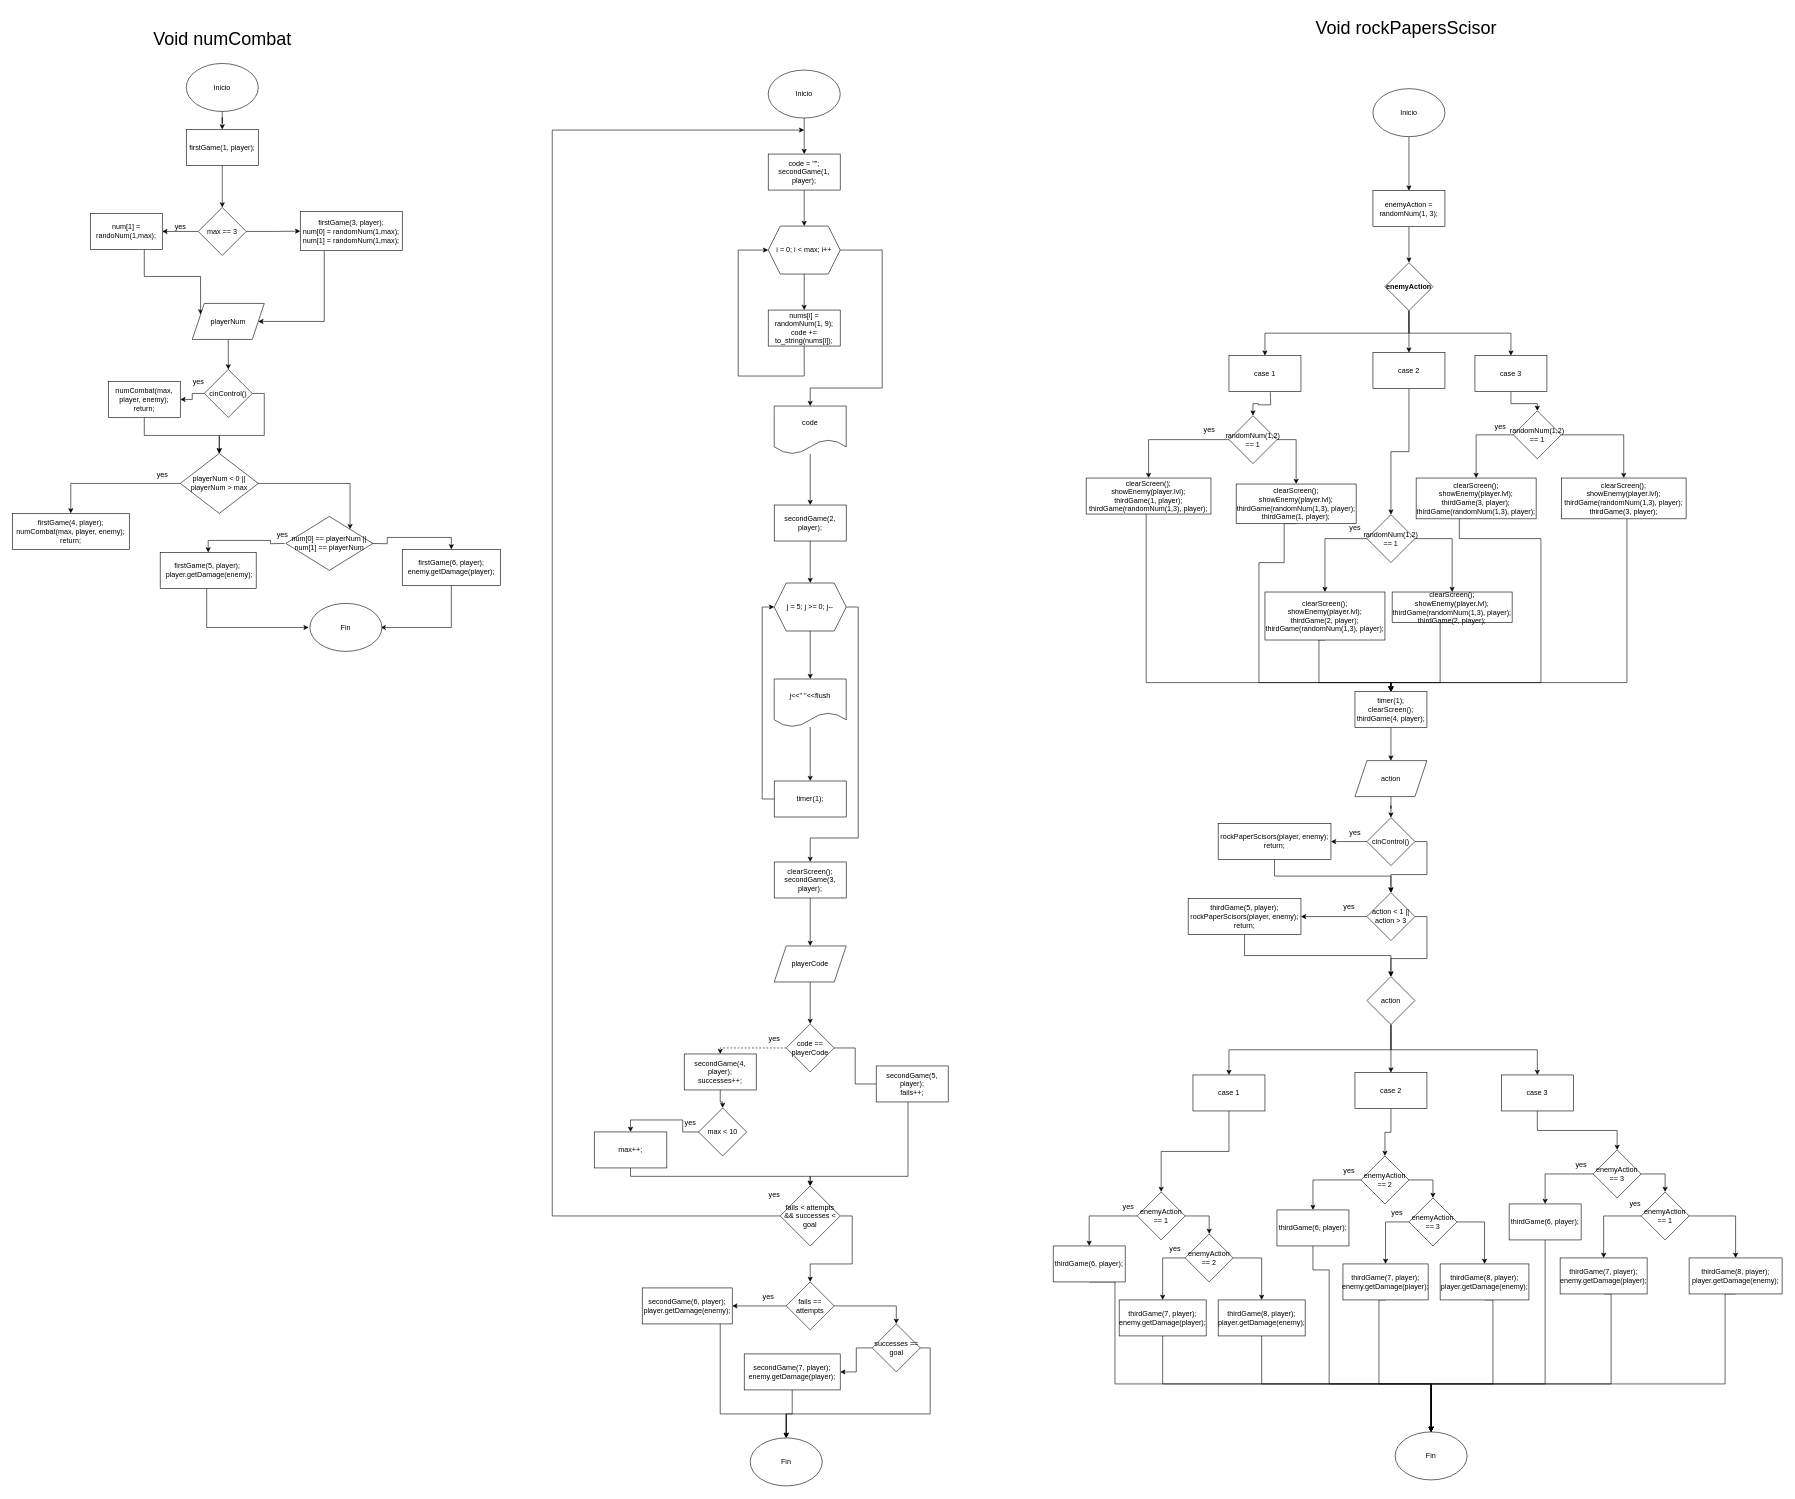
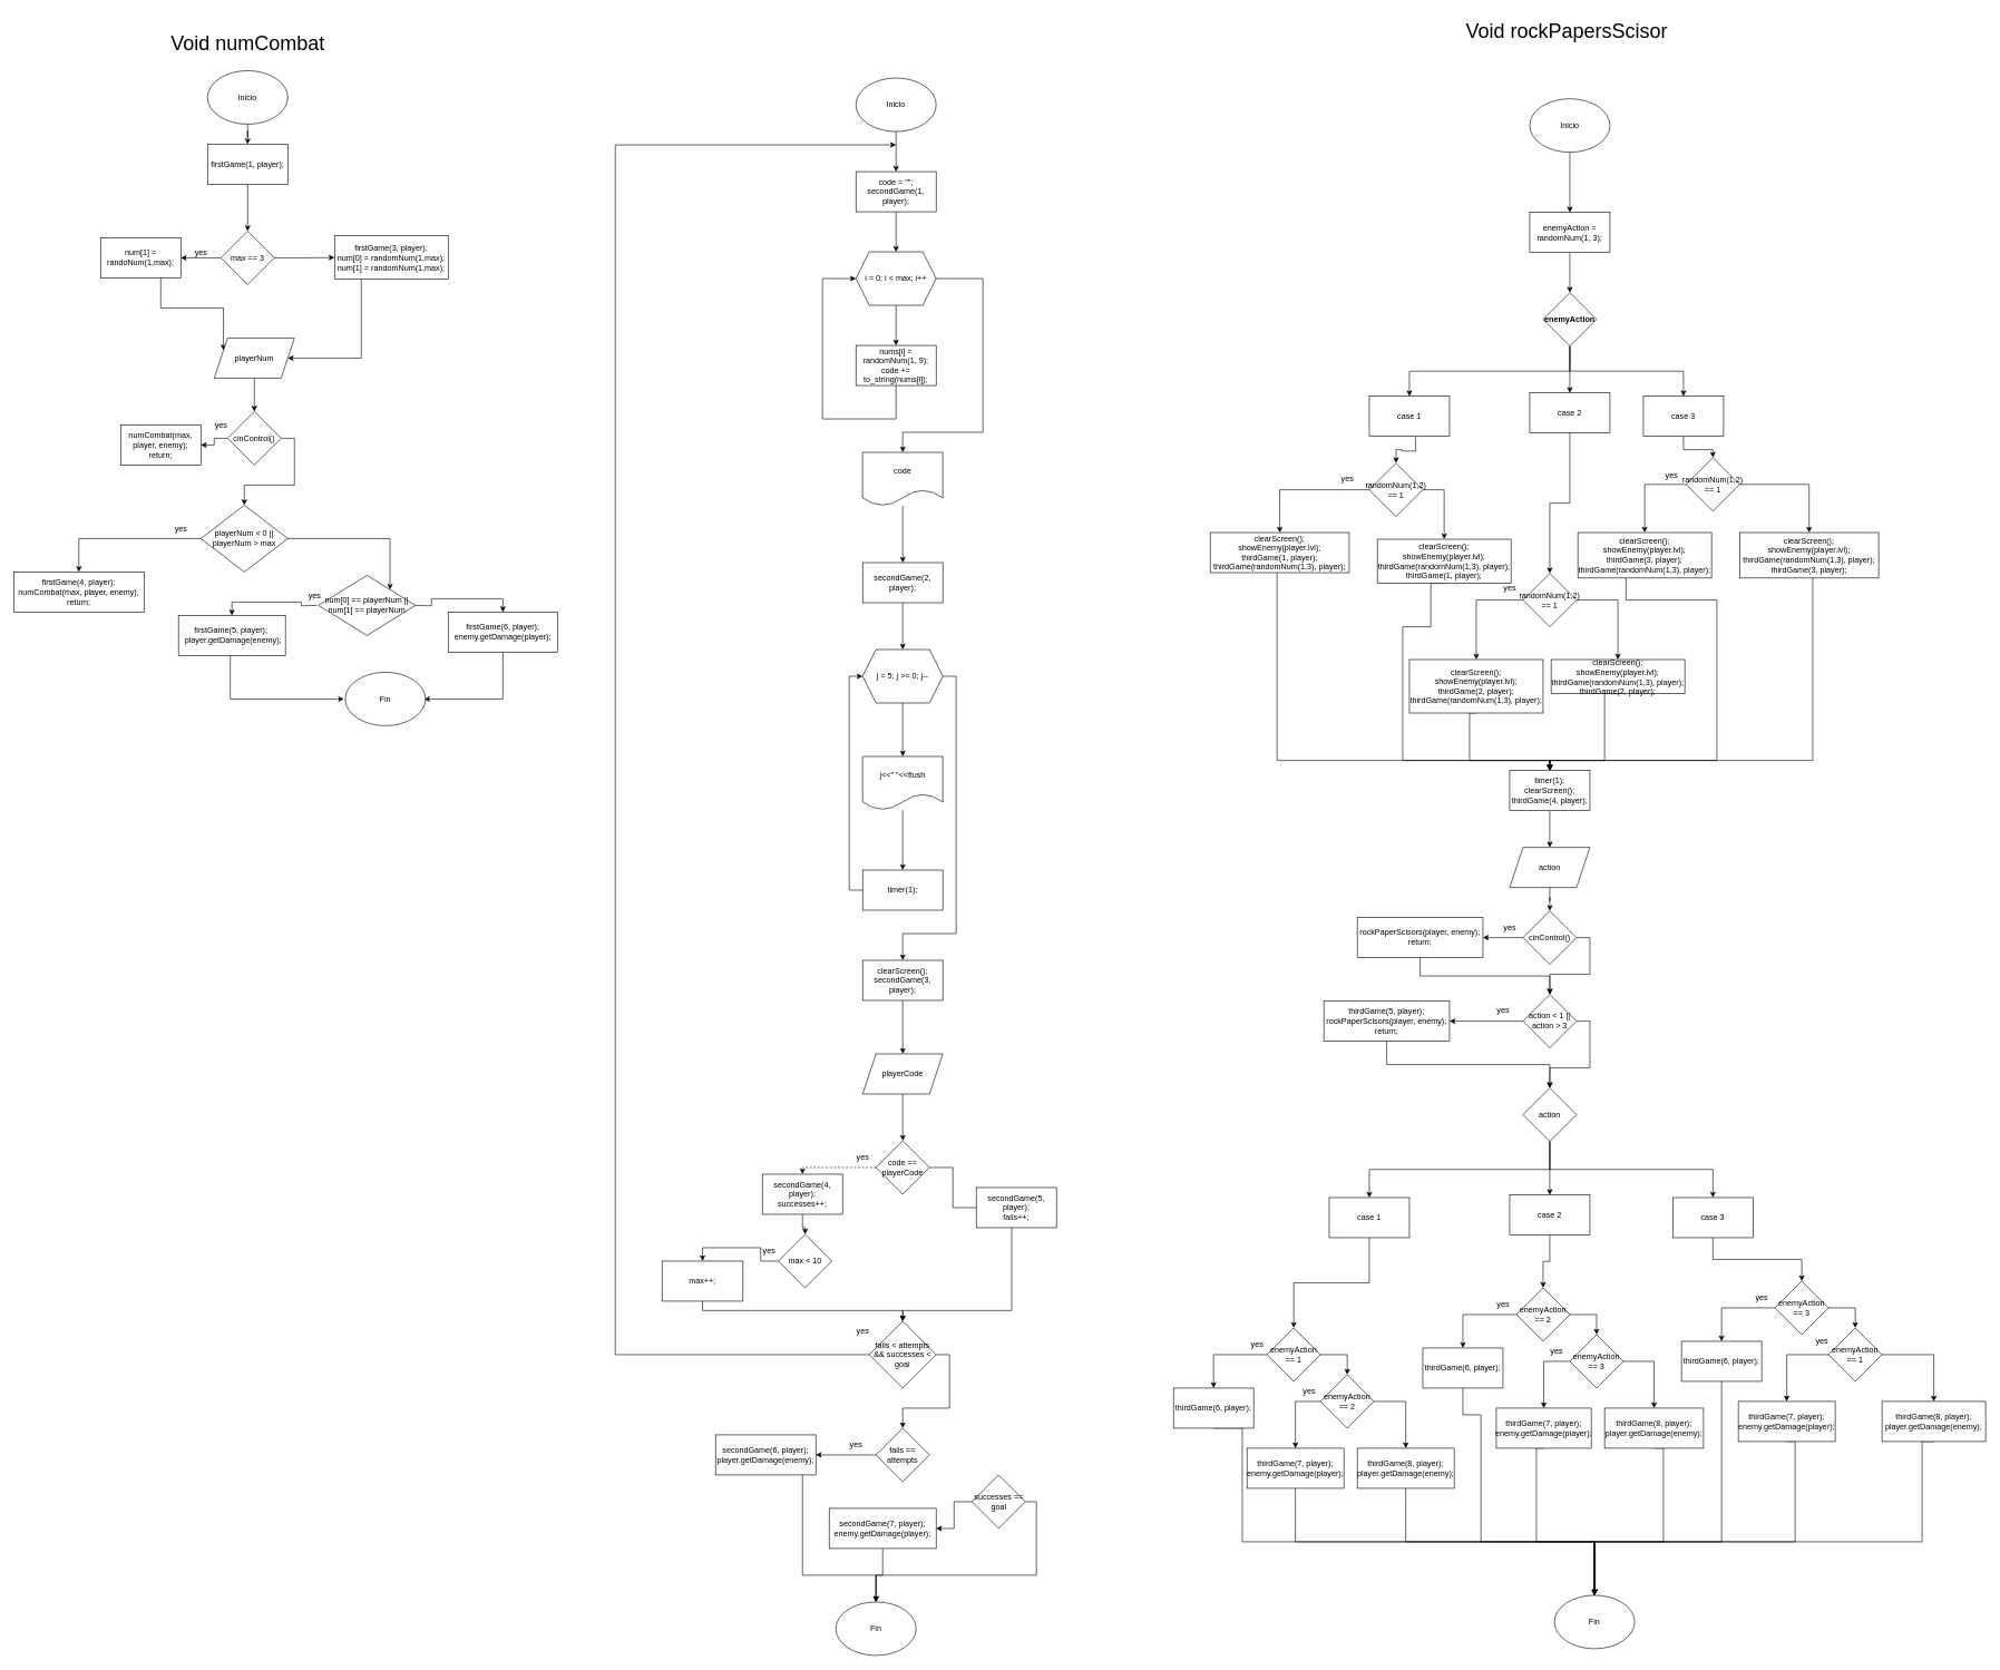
- <mxCell id="18" style="edgeStyle=orthogonalEdgeStyle;rounded=0;orthogonalLoop=1;jettySize=auto;html=1;" edge="1" parent="1" source="19" target="22"><mxGeometry relative="1" as="geometry" /></mxCell>
- <mxCell id="71" value="" style="edgeStyle=orthogonalEdgeStyle;rounded=0;orthogonalLoop=1;jettySize=auto;html=1;entryX=0.5;entryY=0;entryDx=0;entryDy=0;" edge="1" parent="1" source="72" target="77"><mxGeometry relative="1" as="geometry" /></mxCell>
